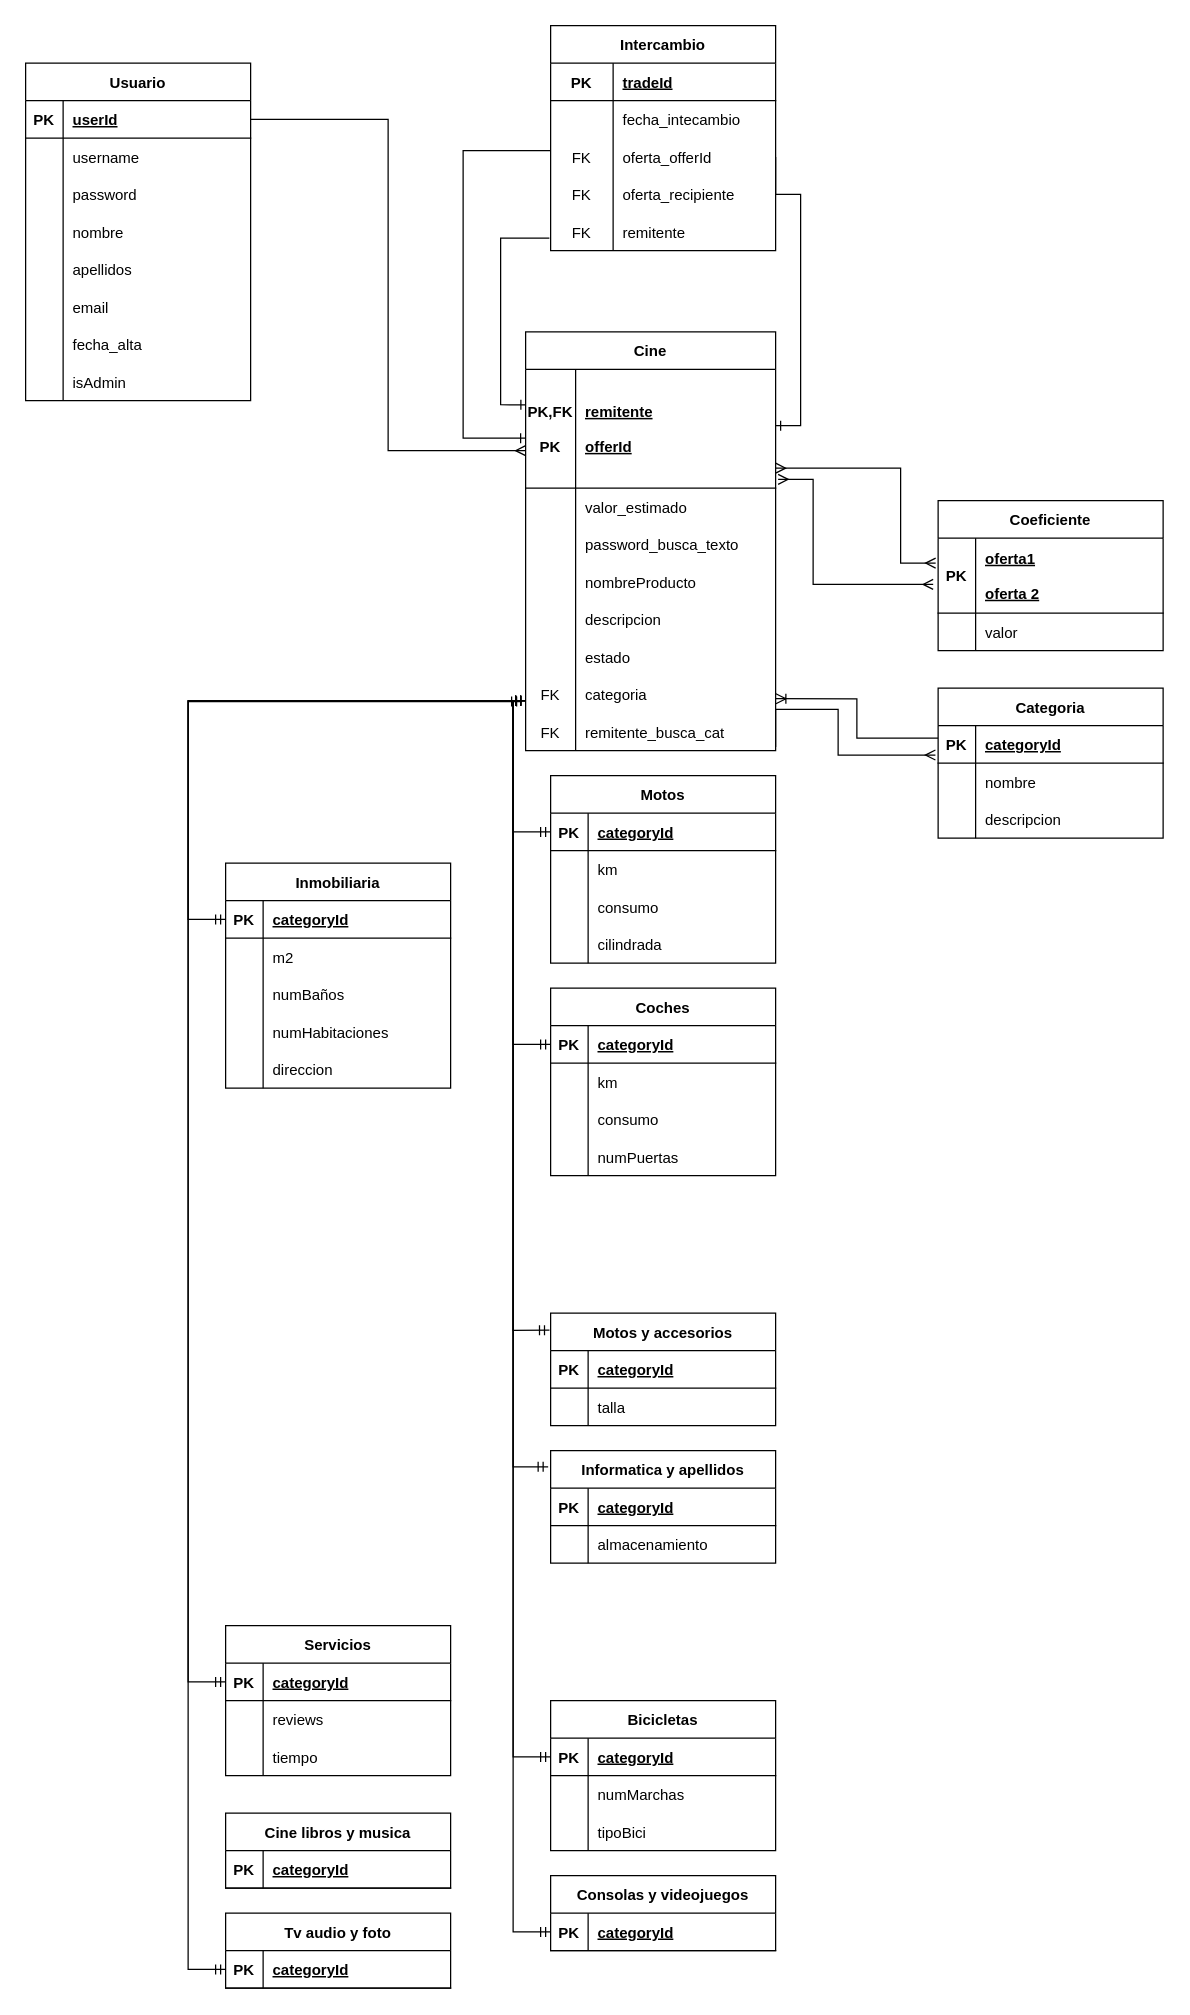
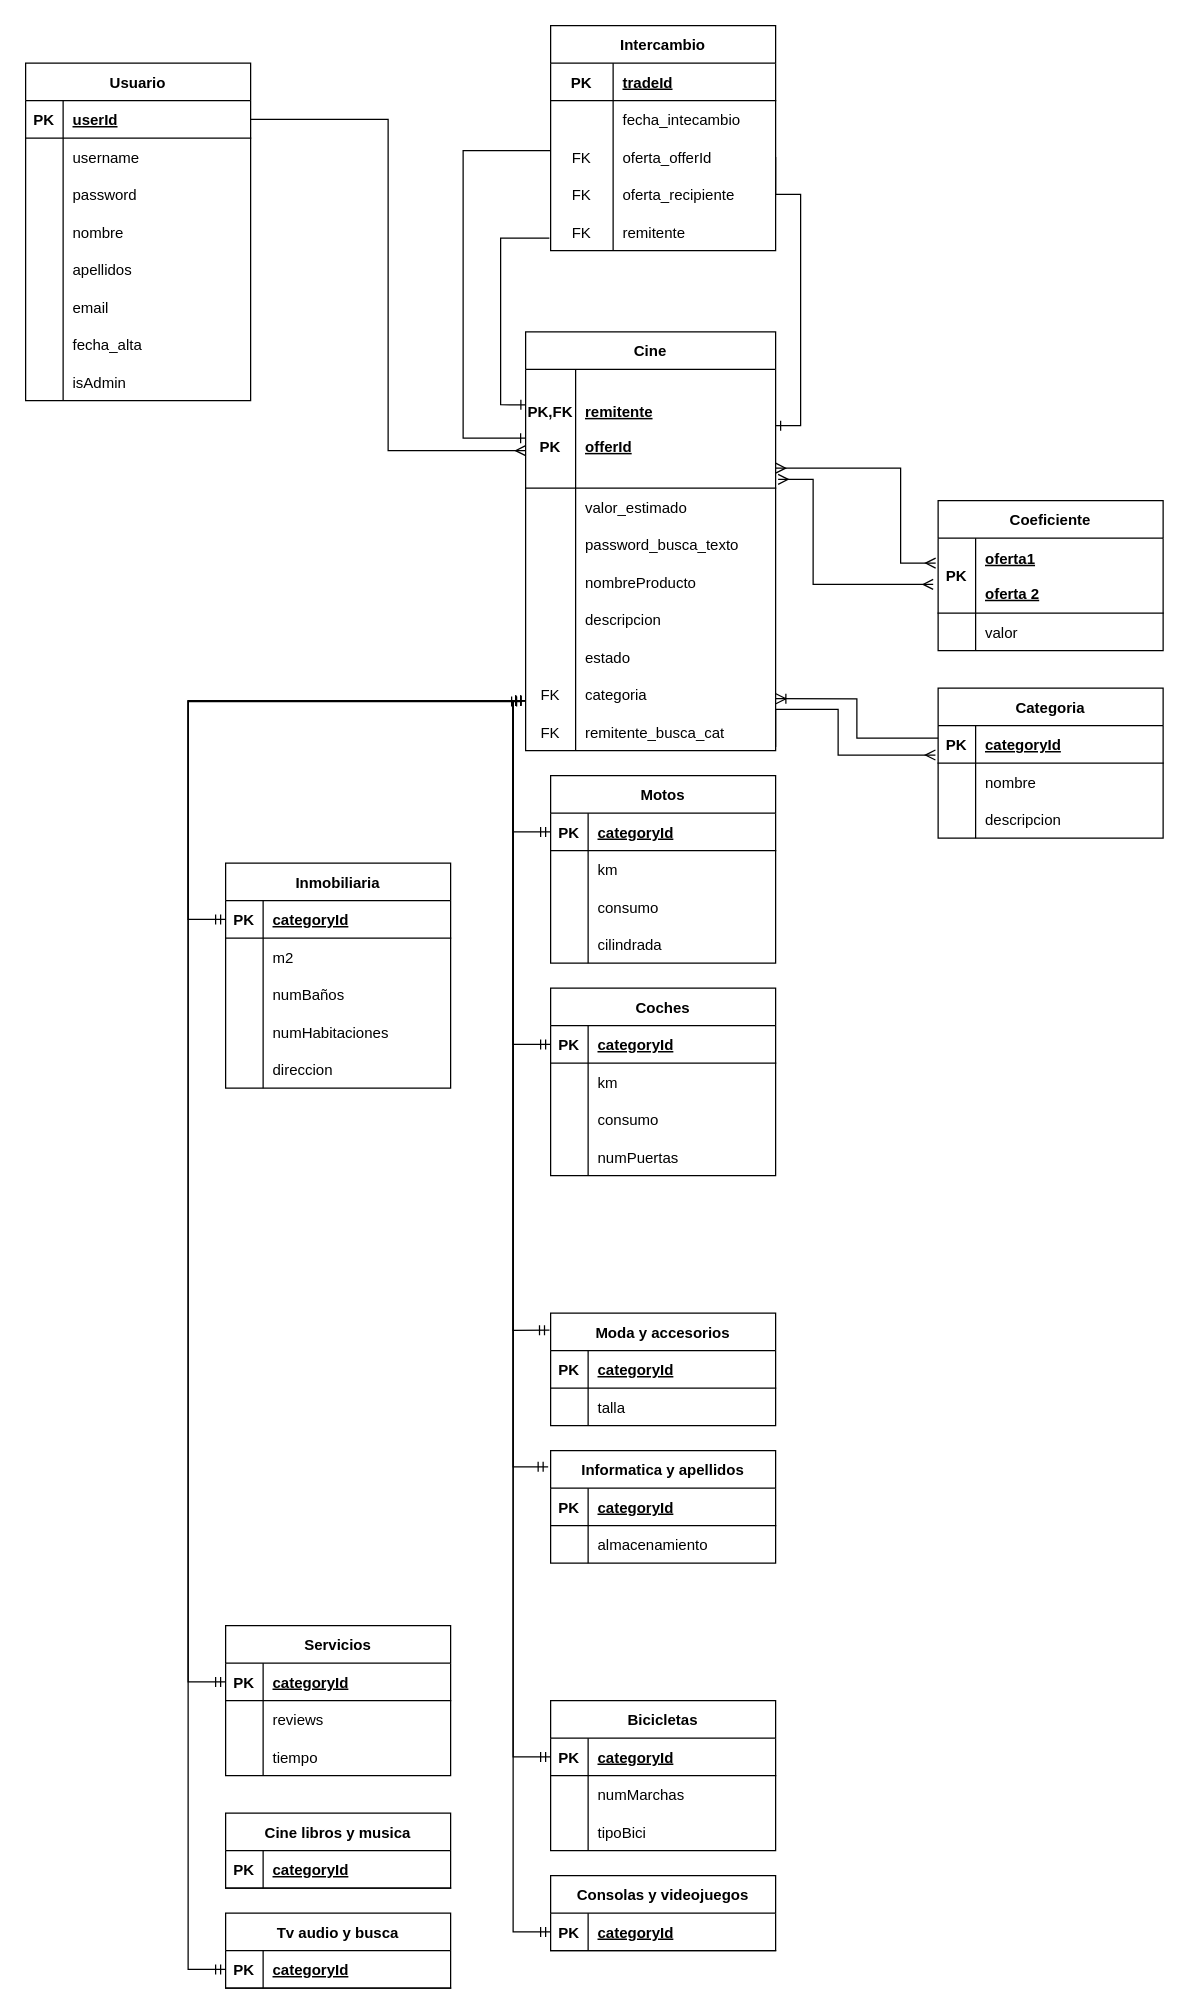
- <mxCell id="129" value="Motos y accesorios" style="shape=table;startSize=30;container=1;collapsible=1;childLayout=tableLayout;fixedRows=1;rowLines=0;fontStyle=1;align=center;resizeLast=1;" parent="1" vertex="1"><mxGeometry x="440" y="1050" width="180" height="90" as="geometry" /></mxCell>
+ <mxCell id="129" value="Moda y accesorios" style="shape=table;startSize=30;container=1;collapsible=1;childLayout=tableLayout;fixedRows=1;rowLines=0;fontStyle=1;align=center;resizeLast=1;" parent="1" vertex="1"><mxGeometry x="440" y="1050" width="180" height="90" as="geometry" /></mxCell>
- <mxCell id="152" value="Tv audio y foto" style="shape=table;startSize=30;container=1;collapsible=1;childLayout=tableLayout;fixedRows=1;rowLines=0;fontStyle=1;align=center;resizeLast=1;" parent="1" vertex="1"><mxGeometry x="180" y="1530" width="180" height="60" as="geometry" /></mxCell>
+ <mxCell id="152" value="Tv audio y busca" style="shape=table;startSize=30;container=1;collapsible=1;childLayout=tableLayout;fixedRows=1;rowLines=0;fontStyle=1;align=center;resizeLast=1;" parent="1" vertex="1"><mxGeometry x="180" y="1530" width="180" height="60" as="geometry" /></mxCell>
